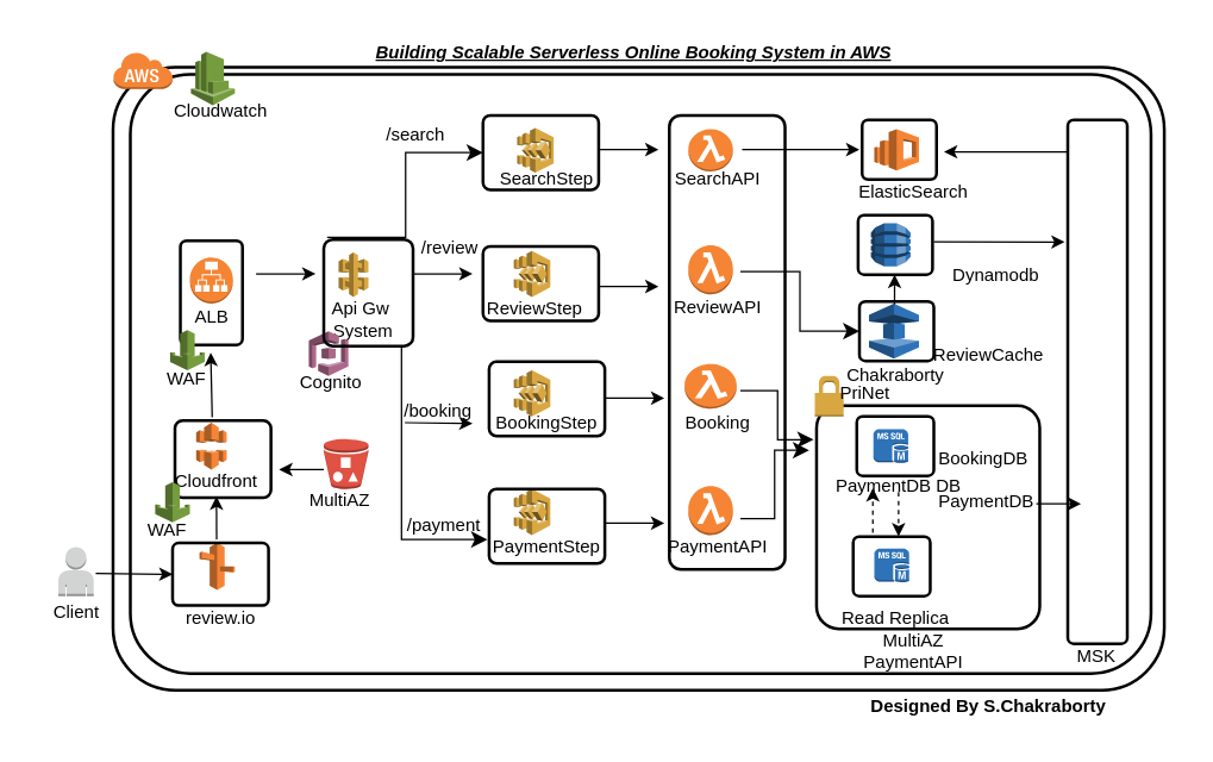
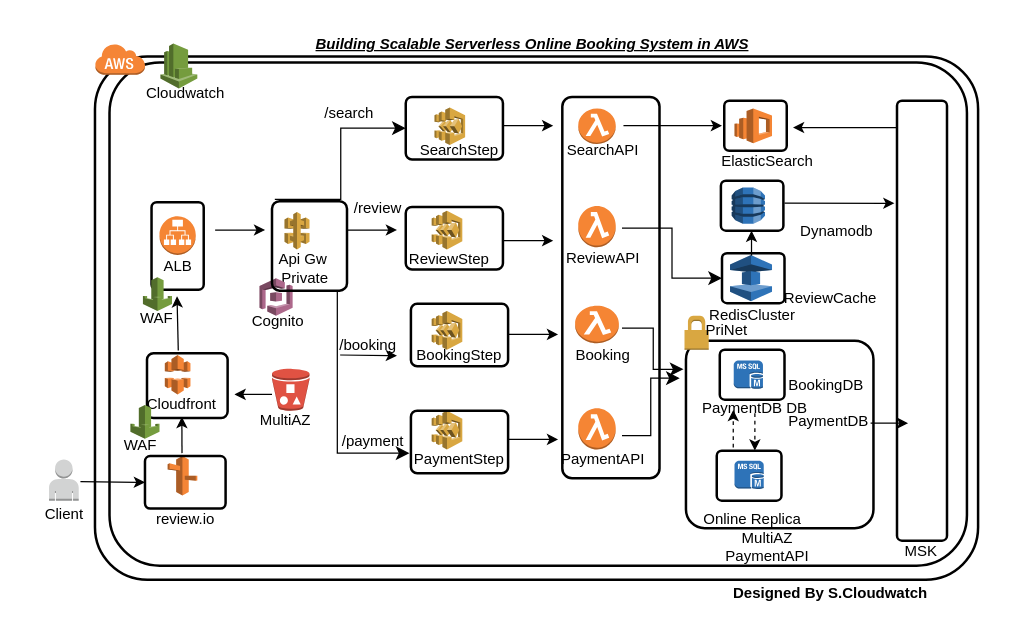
- <mxCell id="3" value="Api Gw&lt;div&gt;&amp;nbsp;System&lt;/div&gt;" style="text;html=1;align=center;verticalAlign=middle;whiteSpace=wrap;rounded=0;" vertex="1" parent="1"><mxGeometry x="192" y="199" width="100" height="30" as="geometry" /></mxCell>
+ <mxCell id="3" value="Api Gw&lt;div&gt;&amp;nbsp;Private&lt;/div&gt;" style="text;html=1;align=center;verticalAlign=middle;whiteSpace=wrap;rounded=0;" vertex="1" parent="1"><mxGeometry x="192" y="199" width="100" height="30" as="geometry" /></mxCell>
- <mxCell id="27" value="&lt;div&gt;Chakraborty&lt;/div&gt;" style="text;html=1;align=center;verticalAlign=middle;whiteSpace=wrap;rounded=0;" vertex="1" parent="1"><mxGeometry x="536.38" y="236.5" width="131.25" height="30" as="geometry" /></mxCell>
+ <mxCell id="27" value="&lt;div&gt;RedisCluster&lt;/div&gt;" style="text;html=1;align=center;verticalAlign=middle;whiteSpace=wrap;rounded=0;" vertex="1" parent="1"><mxGeometry x="536.38" y="236.5" width="131.25" height="30" as="geometry" /></mxCell>
- <mxCell id="69" value="Read Replica" style="text;html=1;align=center;verticalAlign=middle;whiteSpace=wrap;rounded=0;" vertex="1" parent="1"><mxGeometry x="546.38" y="400" width="111.25" height="30" as="geometry" /></mxCell>
+ <mxCell id="69" value="Online Replica" style="text;html=1;align=center;verticalAlign=middle;whiteSpace=wrap;rounded=0;" vertex="1" parent="1"><mxGeometry x="546.38" y="400" width="111.25" height="30" as="geometry" /></mxCell>
- <mxCell id="96" value="Designed By S.Chakraborty" style="text;html=1;align=center;verticalAlign=middle;whiteSpace=wrap;rounded=0;fontStyle=1" vertex="1" parent="1"><mxGeometry x="574.42" y="459.19" width="180" height="30" as="geometry" /></mxCell>
+ <mxCell id="96" value="Designed By S.Cloudwatch" style="text;html=1;align=center;verticalAlign=middle;whiteSpace=wrap;rounded=0;fontStyle=1" vertex="1" parent="1"><mxGeometry x="574.42" y="459.19" width="180" height="30" as="geometry" /></mxCell>
